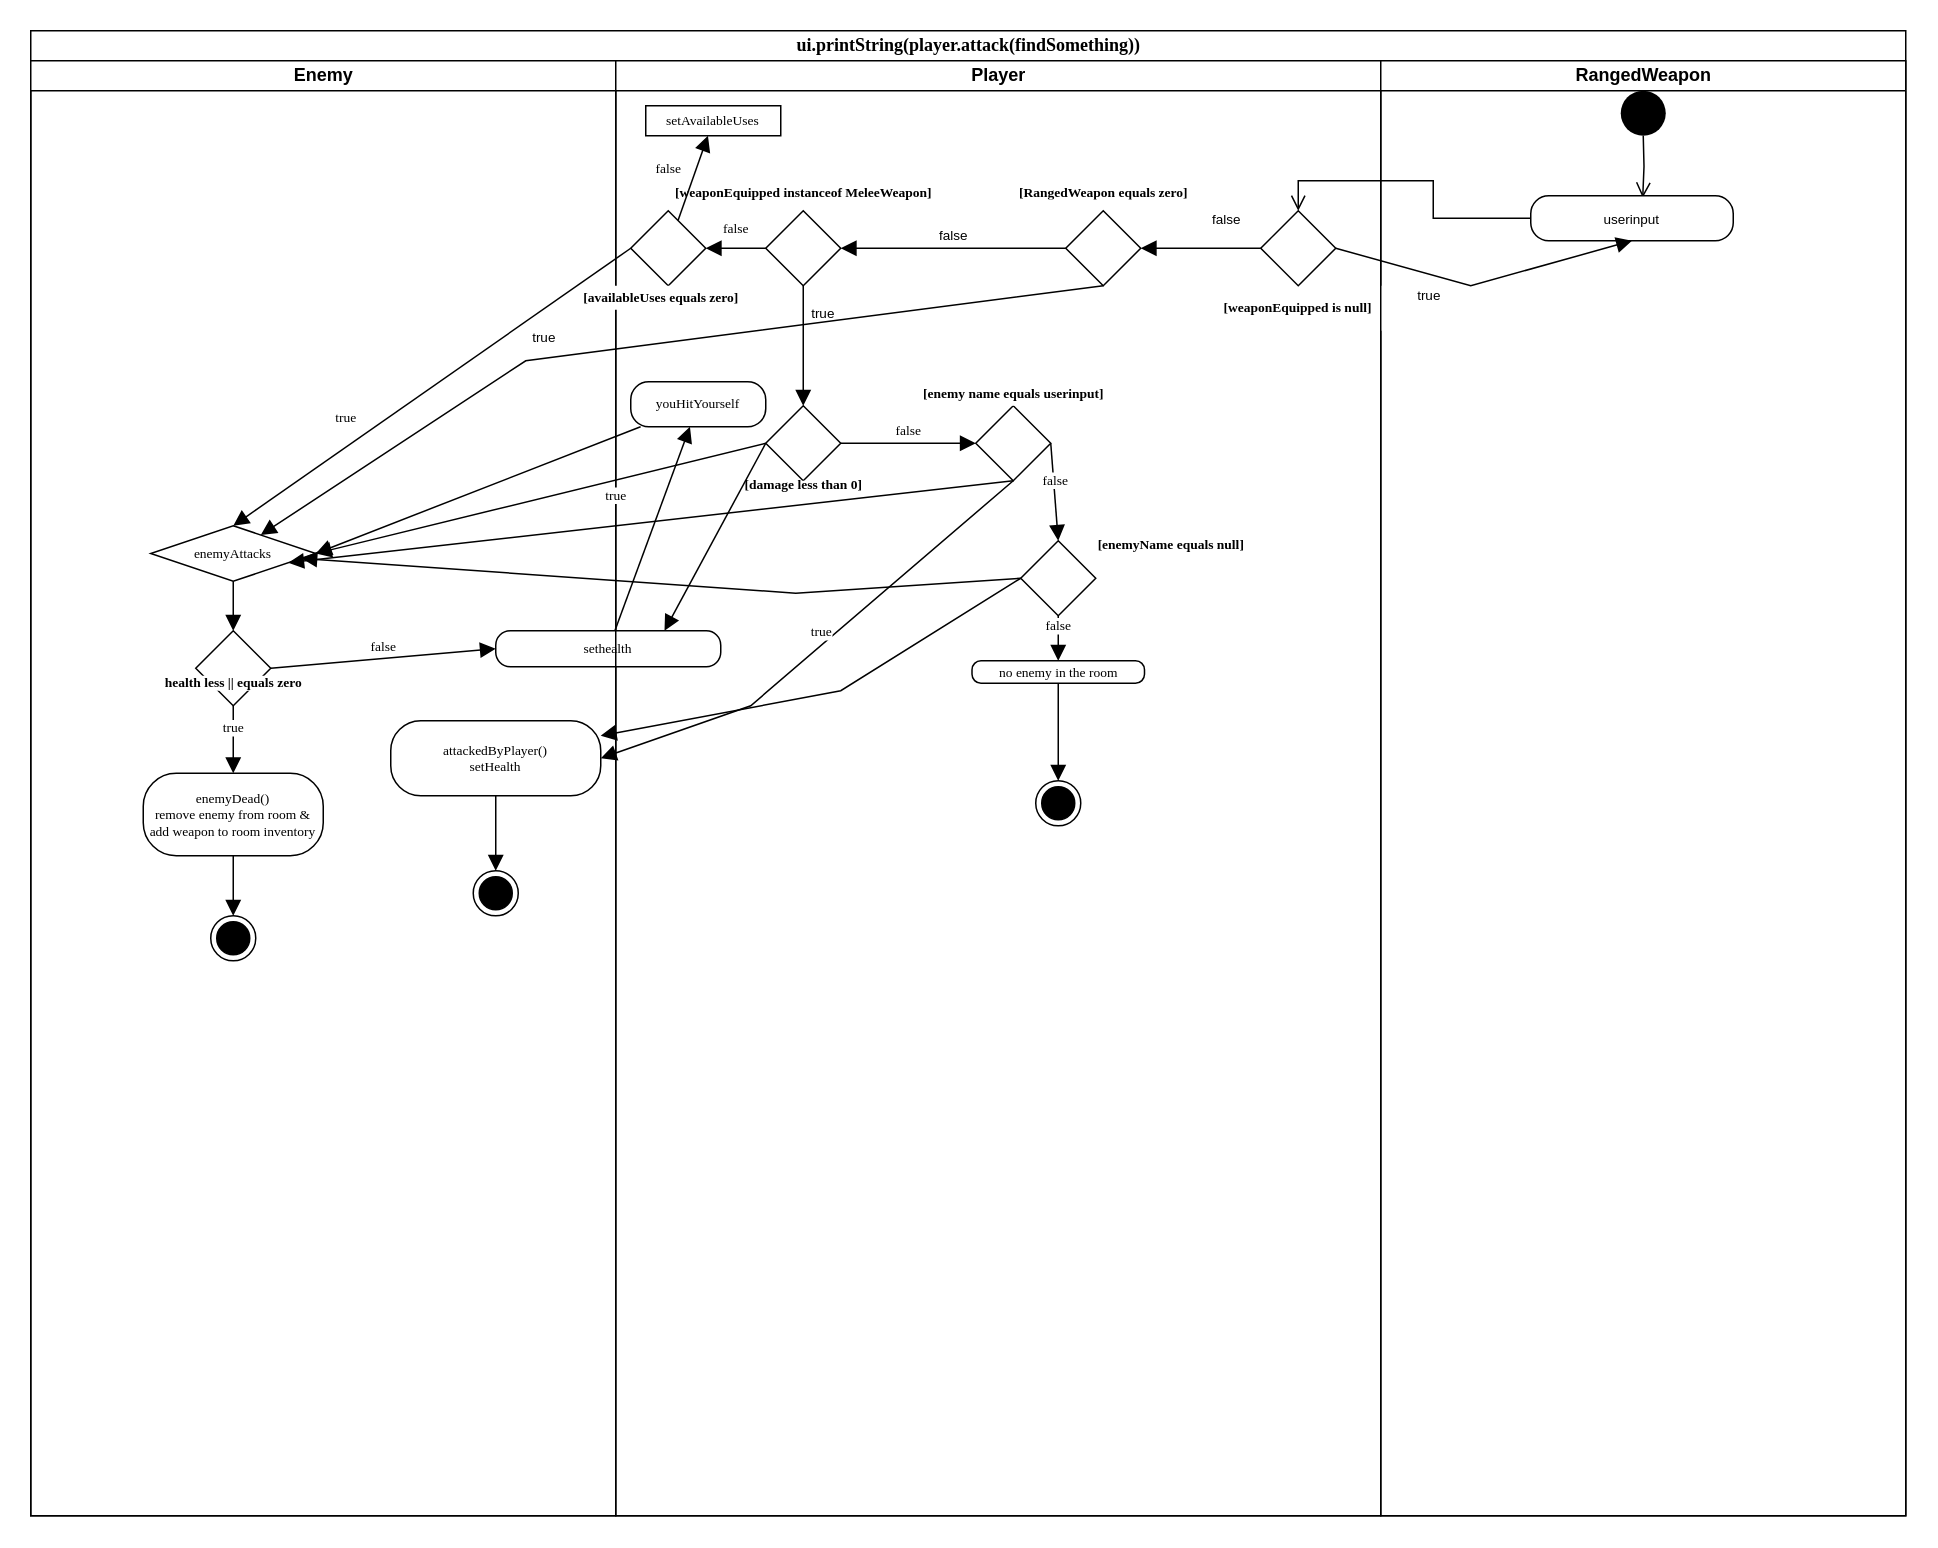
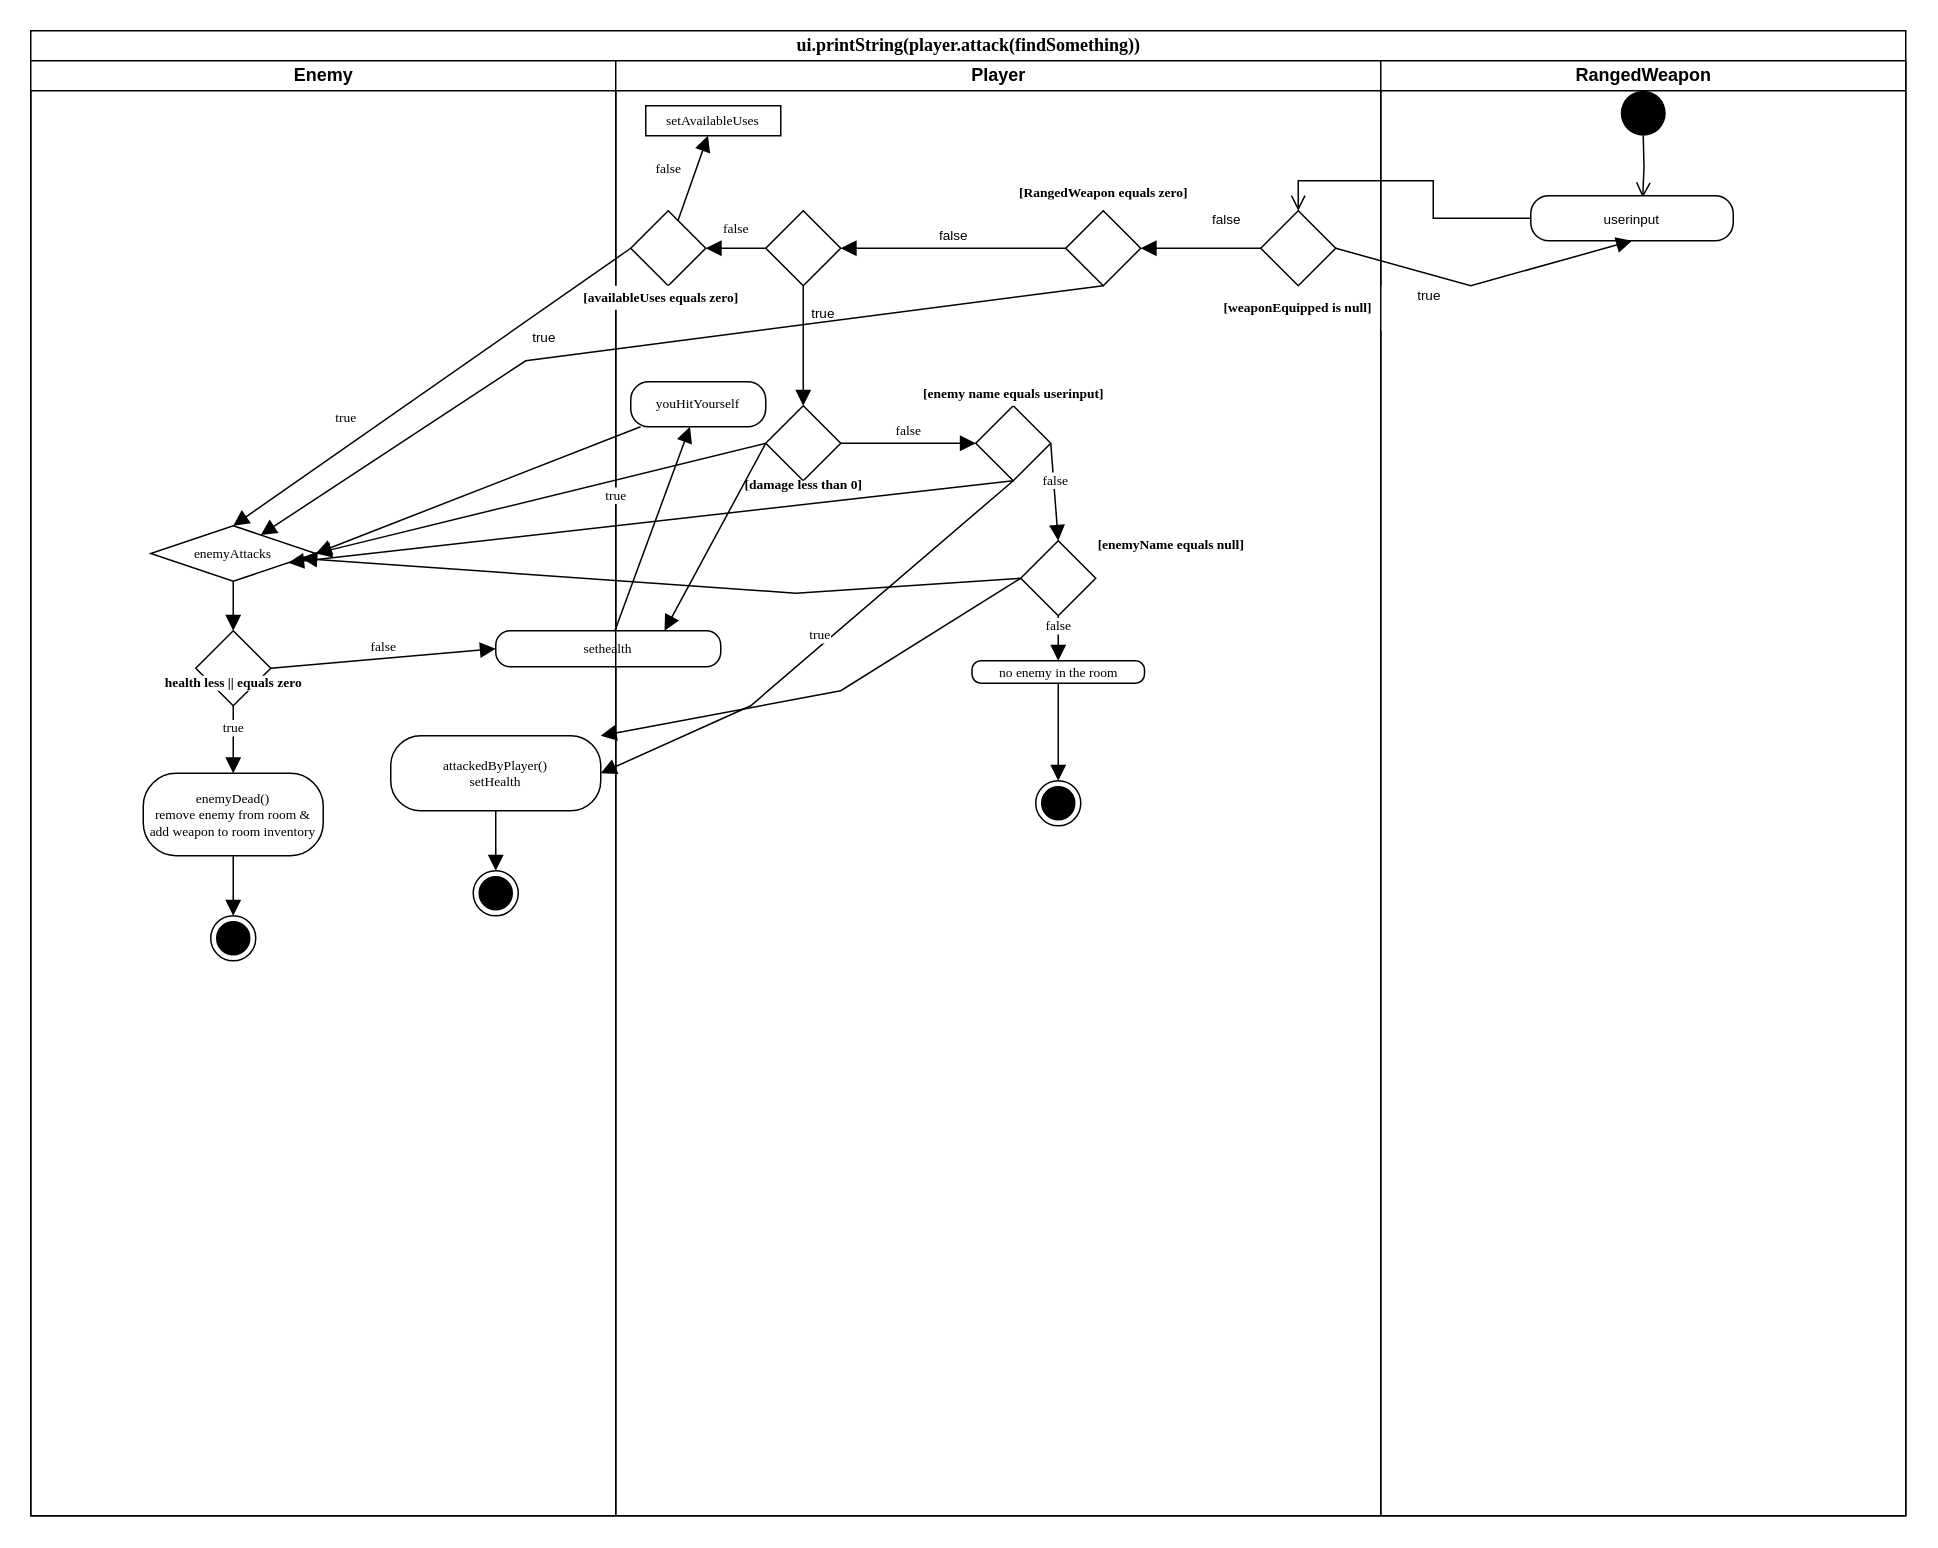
- <mxCell id="21" value="&lt;font style=&quot;font-size: 9px&quot;&gt;[weaponEquipped instanceof MeleeWeapon]&lt;/font&gt;" style="text;align=center;fontStyle=1;verticalAlign=middle;spacingLeft=3;spacingRight=3;strokeColor=none;rotatable=0;points=[[0,0.5],[1,0.5]];portConstraint=eastwest;rounded=0;fontFamily=Verdana;fontSize=9;fontColor=default;fillColor=default;gradientColor=none;html=1;shadow=0;labelBackgroundColor=none;comic=0;startSize=20;" vertex="1" parent="17"><mxGeometry x="10" y="80" width="230" height="16" as="geometry" /></mxCell>
- <mxCell id="14" value="attackedByPlayer()&lt;br&gt;setHealth" style="rounded=1;whiteSpace=wrap;html=1;arcSize=40;fontColor=#000000;fillColor=default;strokeColor=#000000;shadow=0;labelBackgroundColor=none;comic=0;fontFamily=Verdana;fontSize=9;startSize=20;" vertex="1" parent="3"><mxGeometry x="240" y="440" width="140" height="50" as="geometry" /></mxCell>
+ <mxCell id="14" value="attackedByPlayer()&lt;br&gt;setHealth" style="rounded=1;whiteSpace=wrap;html=1;arcSize=40;fontColor=#000000;fillColor=default;strokeColor=#000000;shadow=0;labelBackgroundColor=none;comic=0;fontFamily=Verdana;fontSize=9;startSize=20;" vertex="1" parent="3"><mxGeometry x="240" y="450" width="140" height="50" as="geometry" /></mxCell>
